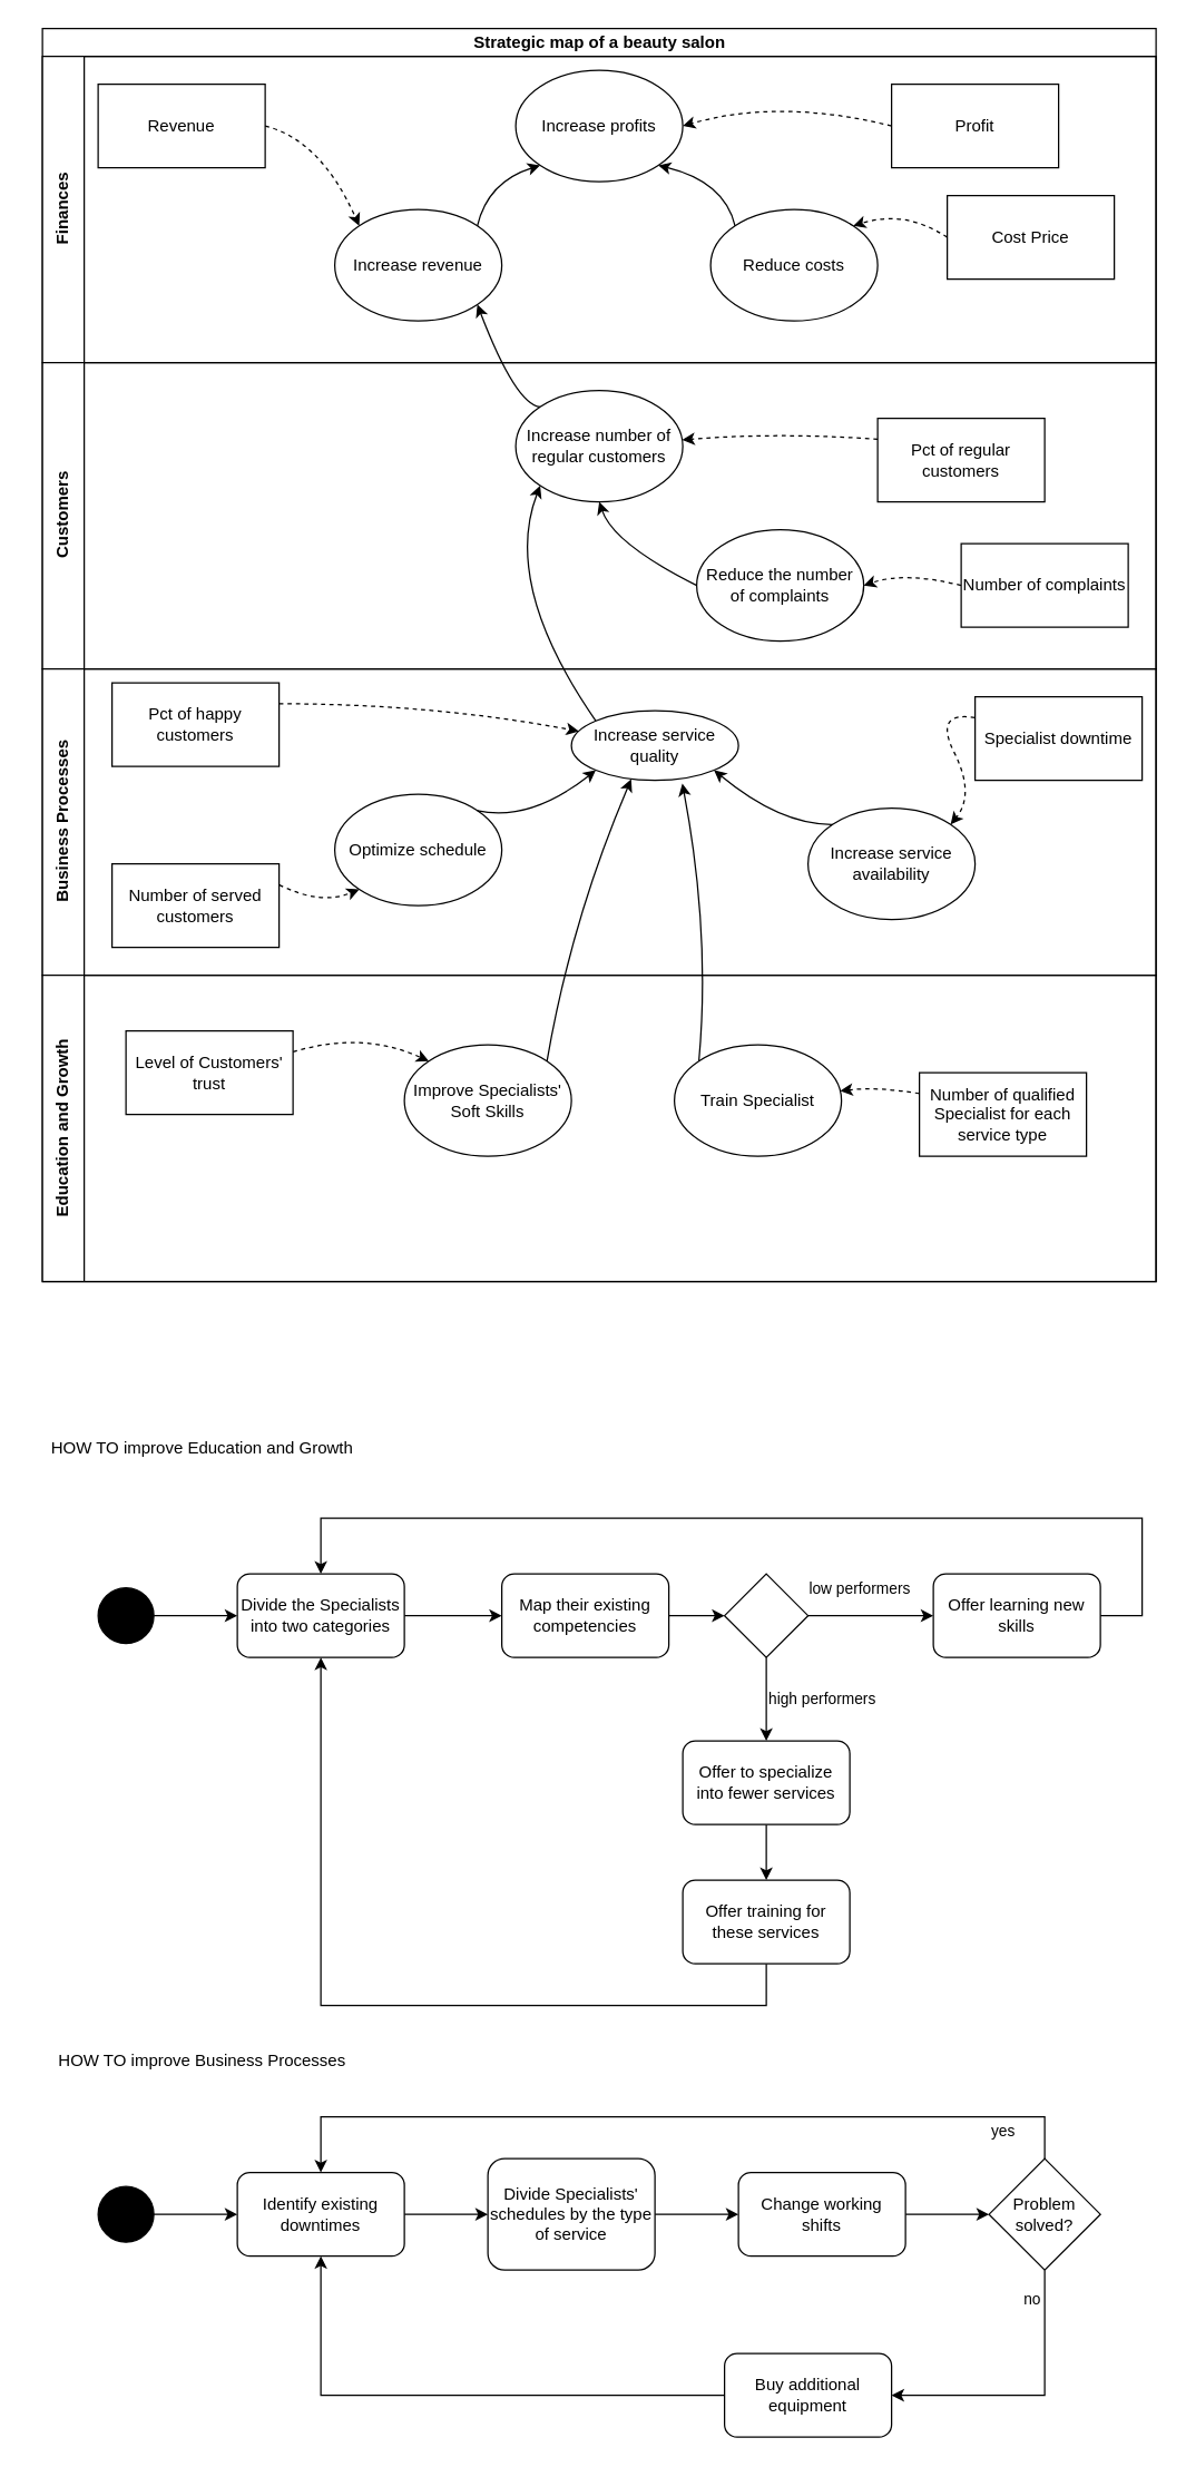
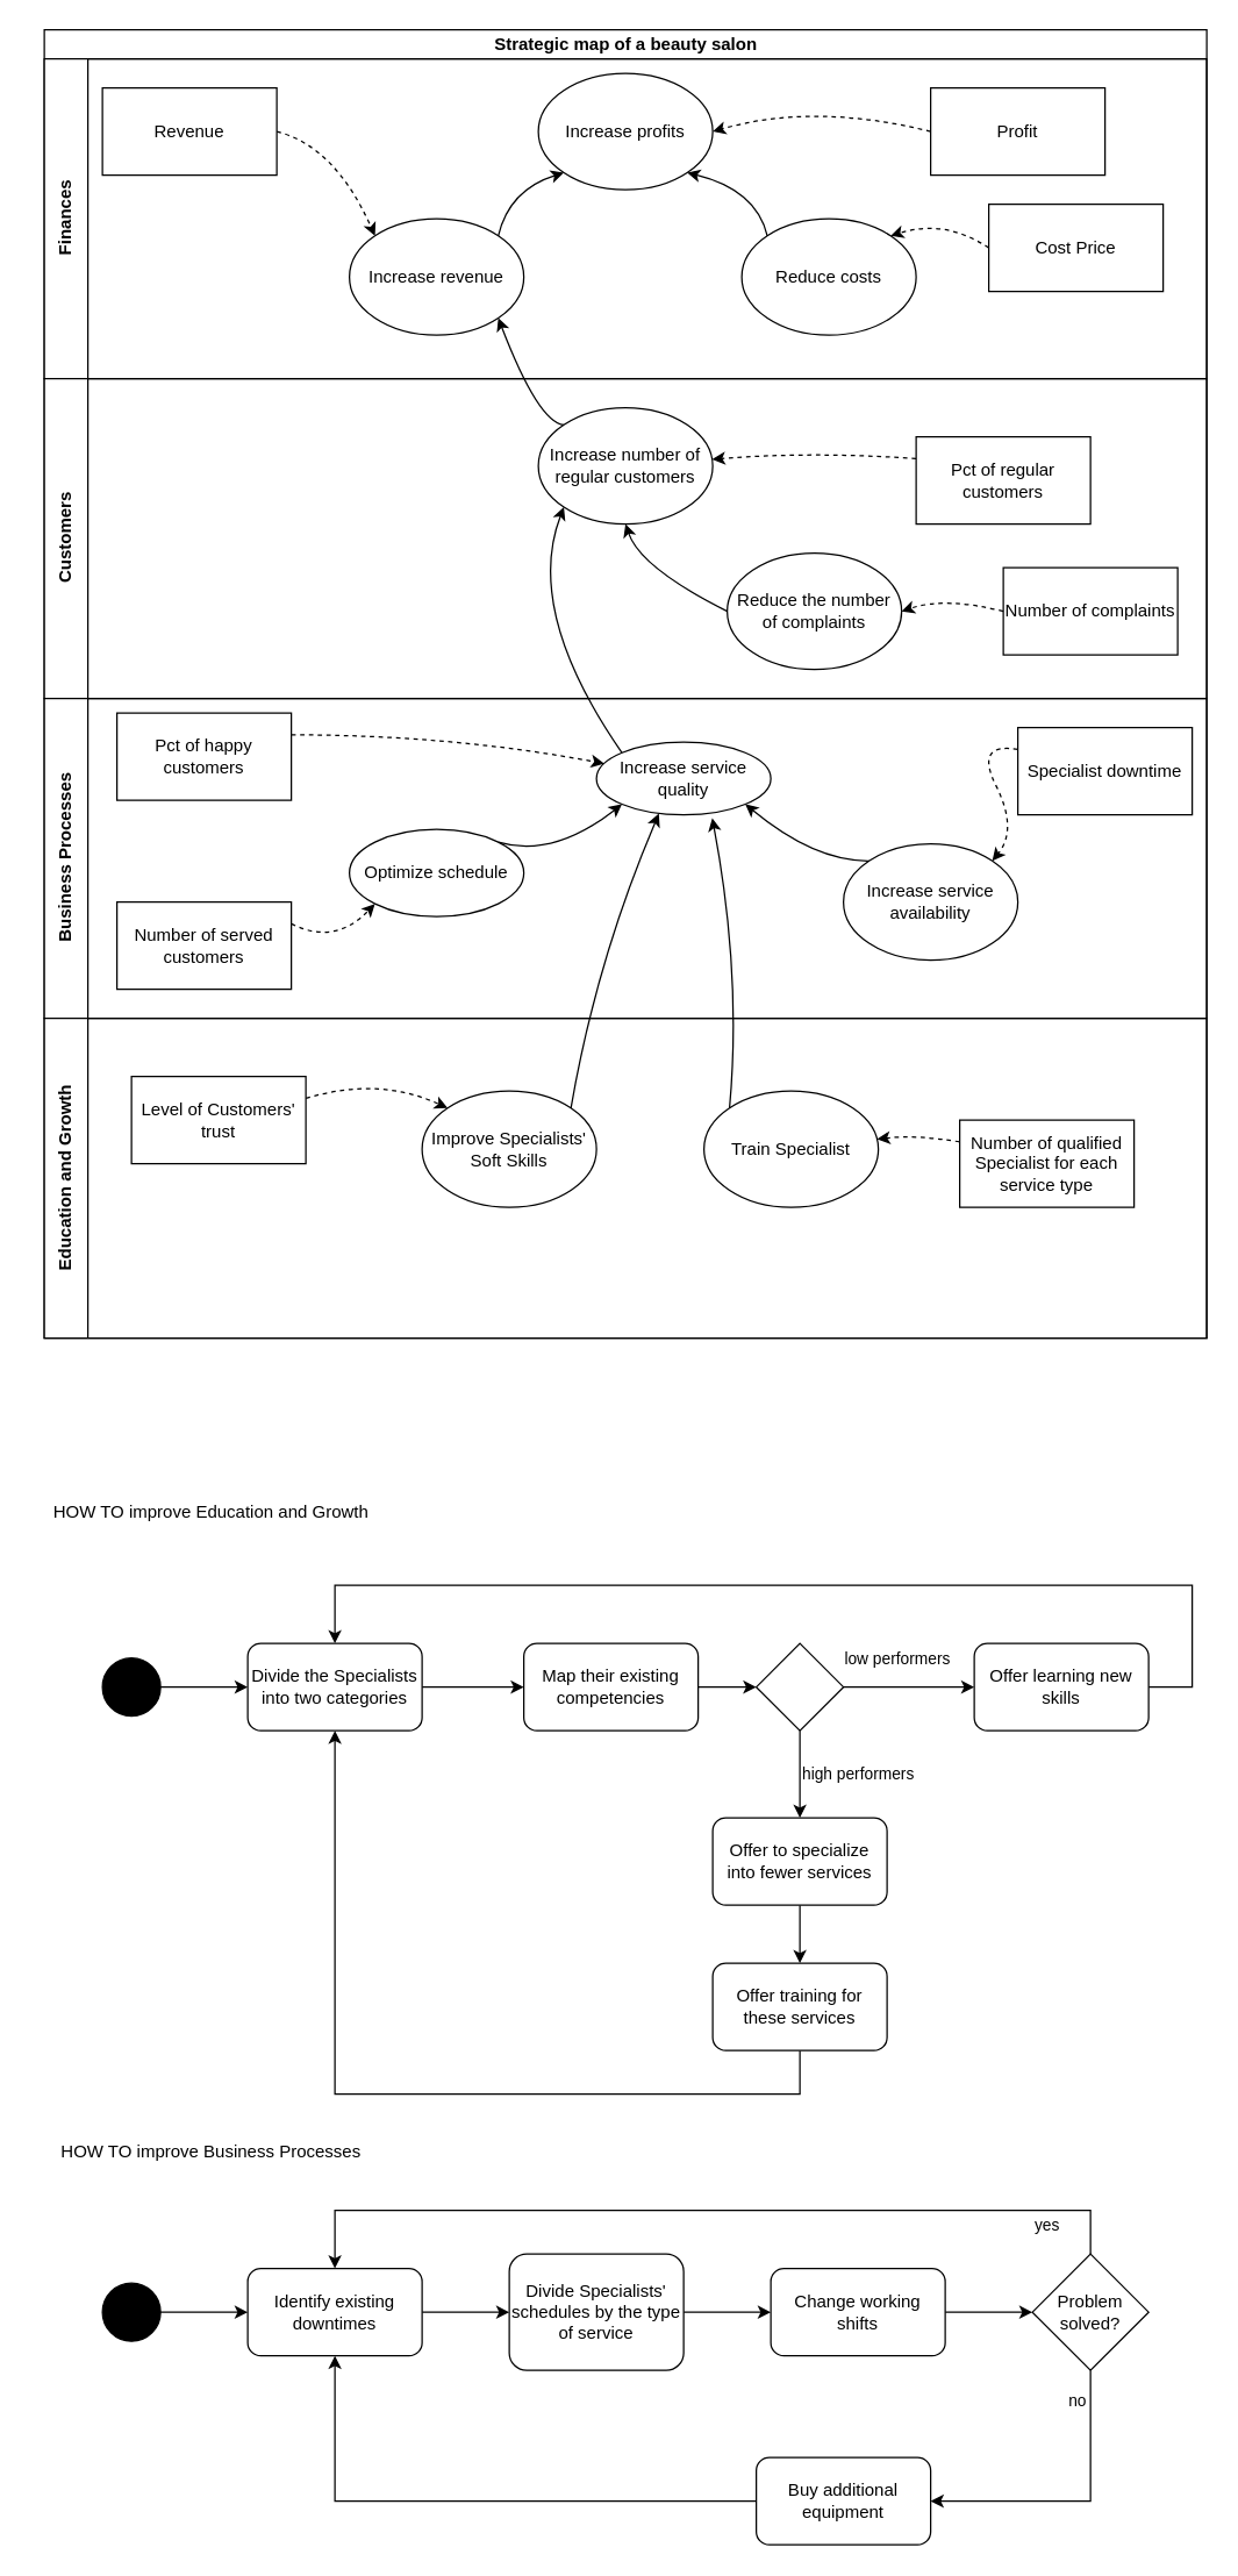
- <mxCell id="30" value="Optimize schedule" style="ellipse;whiteSpace=wrap;html=1;" parent="23" vertex="1"><mxGeometry x="210" y="90" width="120" height="80" as="geometry" /></mxCell>
+ <mxCell id="30" value="Optimize schedule" style="ellipse;whiteSpace=wrap;html=1;" parent="23" vertex="1"><mxGeometry x="210" y="90" width="120" height="60" as="geometry" /></mxCell>
